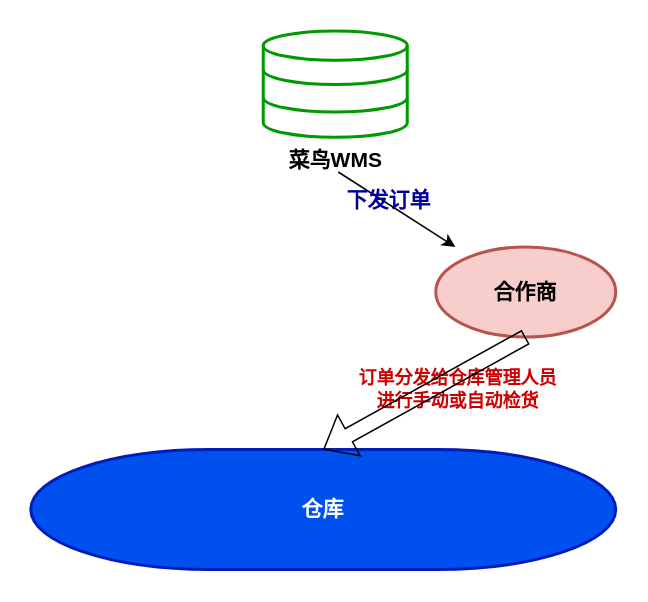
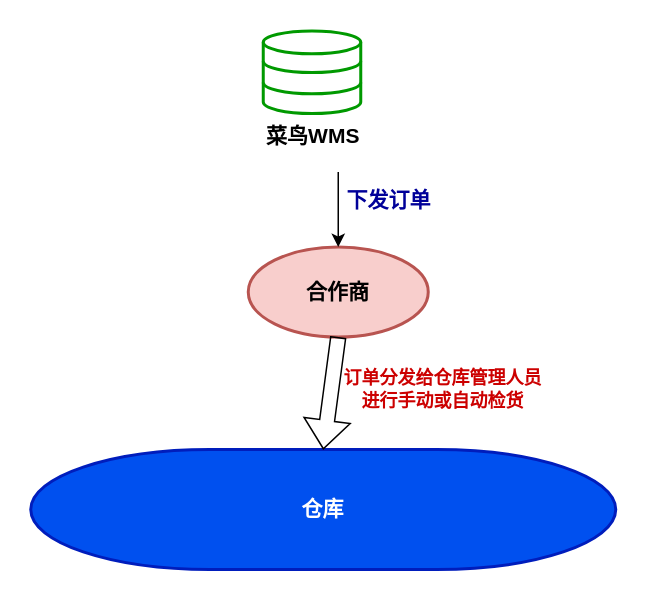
- <mxCell id="4" value="&lt;b&gt;&lt;font style=&quot;font-size: 14px;&quot;&gt;菜鸟WMS&lt;/font&gt;&lt;/b&gt;" style="html=1;verticalLabelPosition=bottom;align=center;labelBackgroundColor=#ffffff;verticalAlign=top;strokeWidth=2;strokeColor=#009900;shadow=0;dashed=0;shape=mxgraph.ios7.icons.data;" vertex="1" parent="1"><mxGeometry x="175" y="20" width="96" height="70.9" as="geometry" /></mxCell>
+ <mxCell id="4" value="&lt;b&gt;&lt;font style=&quot;font-size: 14px;&quot;&gt;菜鸟WMS&lt;/font&gt;&lt;/b&gt;" style="html=1;verticalLabelPosition=bottom;align=center;labelBackgroundColor=#ffffff;verticalAlign=top;strokeWidth=2;strokeColor=#009900;shadow=0;dashed=0;shape=mxgraph.ios7.icons.data;" vertex="1" parent="1"><mxGeometry x="175" y="20" width="65" height="55" as="geometry" /></mxCell>
- <mxCell id="2" value="&lt;b&gt;&lt;font style=&quot;font-size: 14px;&quot;&gt;合作商&lt;/font&gt;&lt;/b&gt;" style="strokeWidth=2;html=1;shape=mxgraph.flowchart.start_1;whiteSpace=wrap;fillColor=#f8cecc;strokeColor=#b85450;" vertex="1" parent="1"><mxGeometry x="290" y="164" width="120" height="60" as="geometry" /></mxCell>
+ <mxCell id="2" value="&lt;b&gt;&lt;font style=&quot;font-size: 14px;&quot;&gt;合作商&lt;/font&gt;&lt;/b&gt;" style="strokeWidth=2;html=1;shape=mxgraph.flowchart.start_1;whiteSpace=wrap;fillColor=#f8cecc;strokeColor=#b85450;" vertex="1" parent="1"><mxGeometry x="165" y="164" width="120" height="60" as="geometry" /></mxCell>
- <mxCell id="5" value="订单分发给仓库管理人员进行手动或自动检货" style="text;html=1;strokeColor=none;fillColor=none;align=center;verticalAlign=middle;whiteSpace=wrap;rounded=0;fontColor=#CC0000;fontStyle=1" vertex="1" parent="1"><mxGeometry x="235" y="244" width="140" height="30" as="geometry" /></mxCell>
+ <mxCell id="5" value="订单分发给仓库管理人员进行手动或自动检货" style="text;html=1;strokeColor=none;fillColor=none;align=center;verticalAlign=middle;whiteSpace=wrap;rounded=0;fontColor=#CC0000;fontStyle=1" vertex="1" parent="1"><mxGeometry x="225" y="244" width="140" height="30" as="geometry" /></mxCell>
